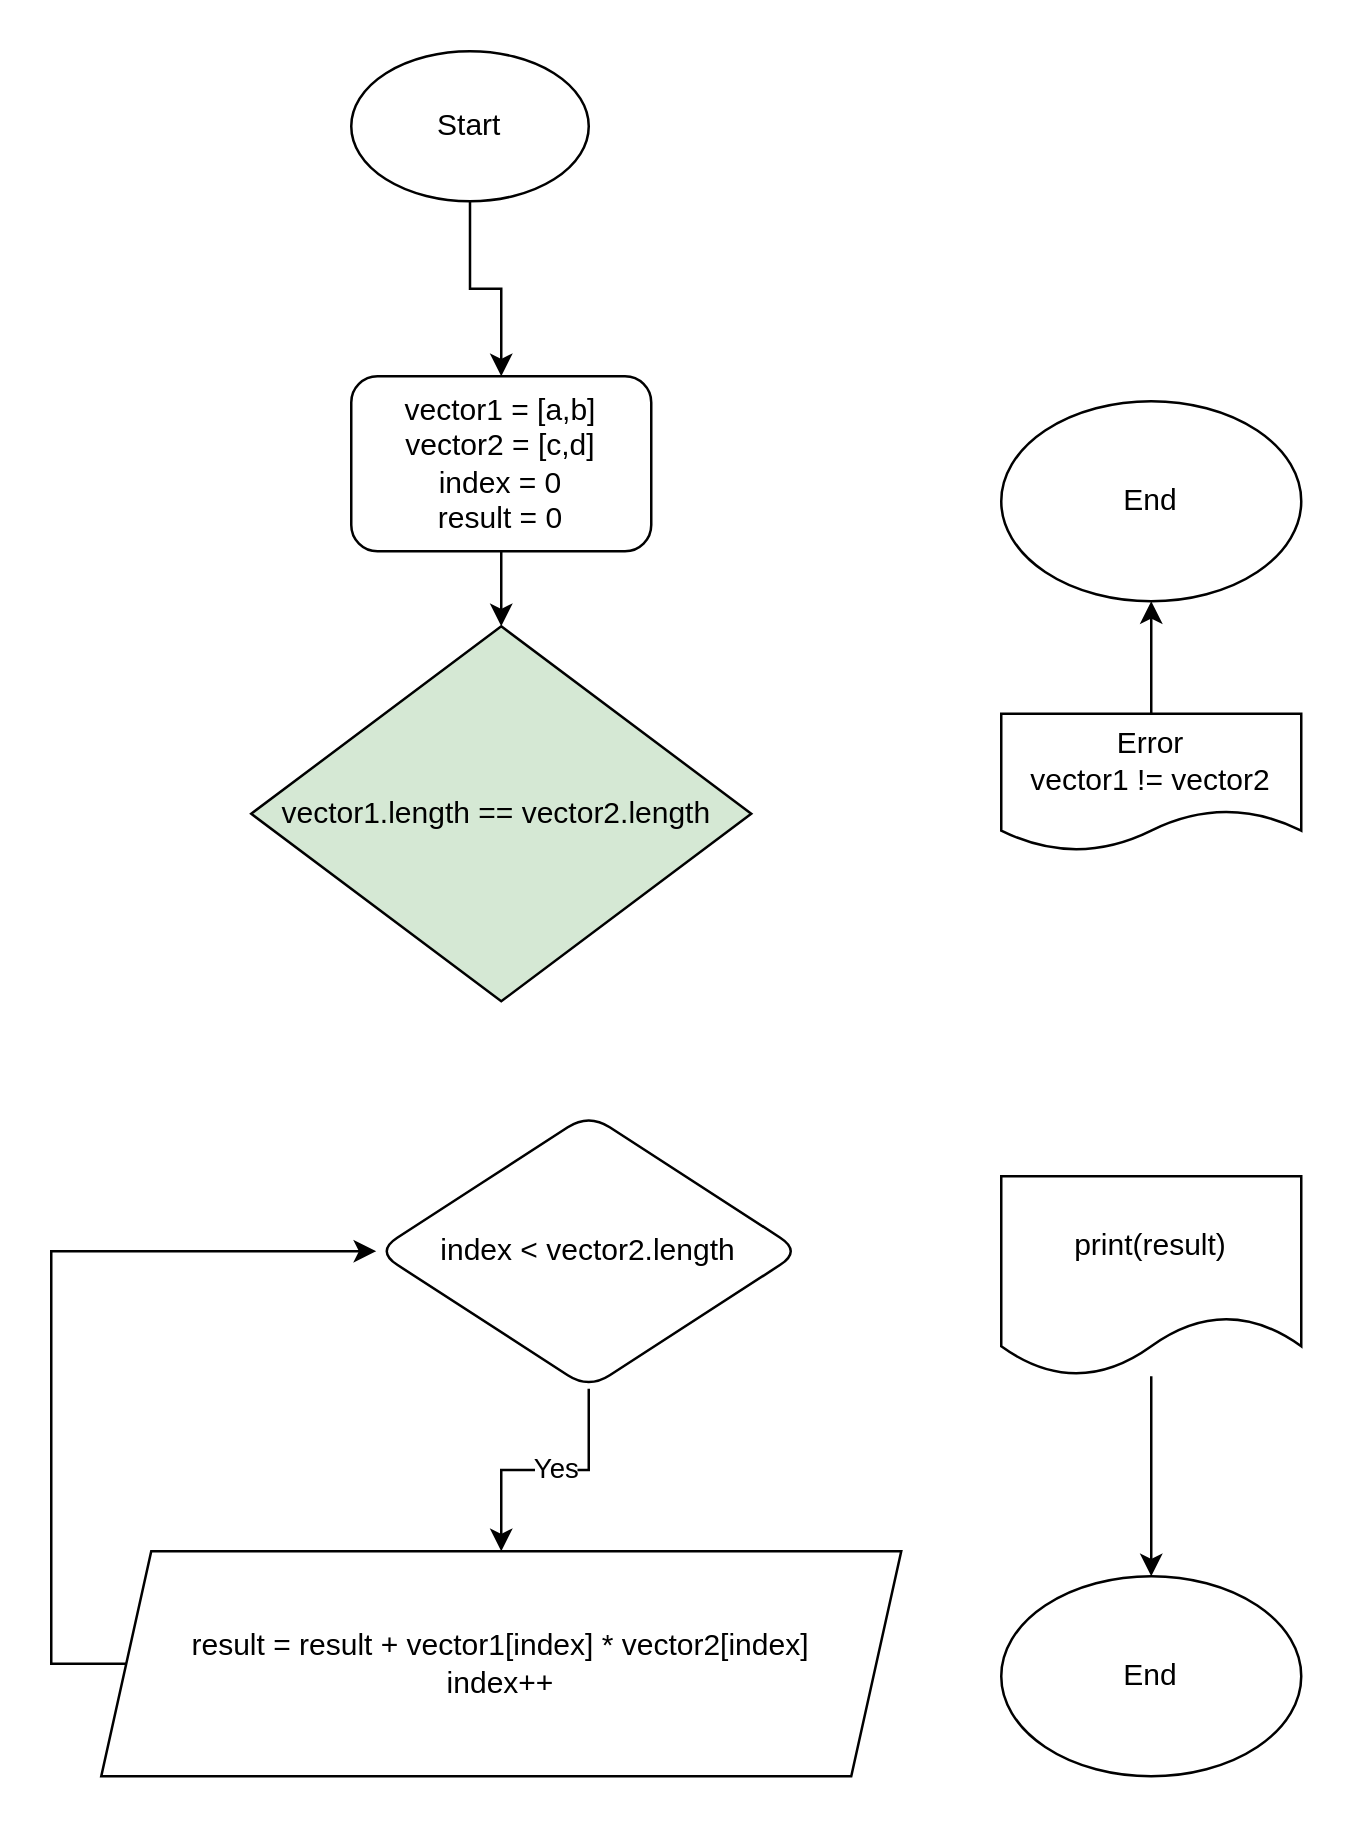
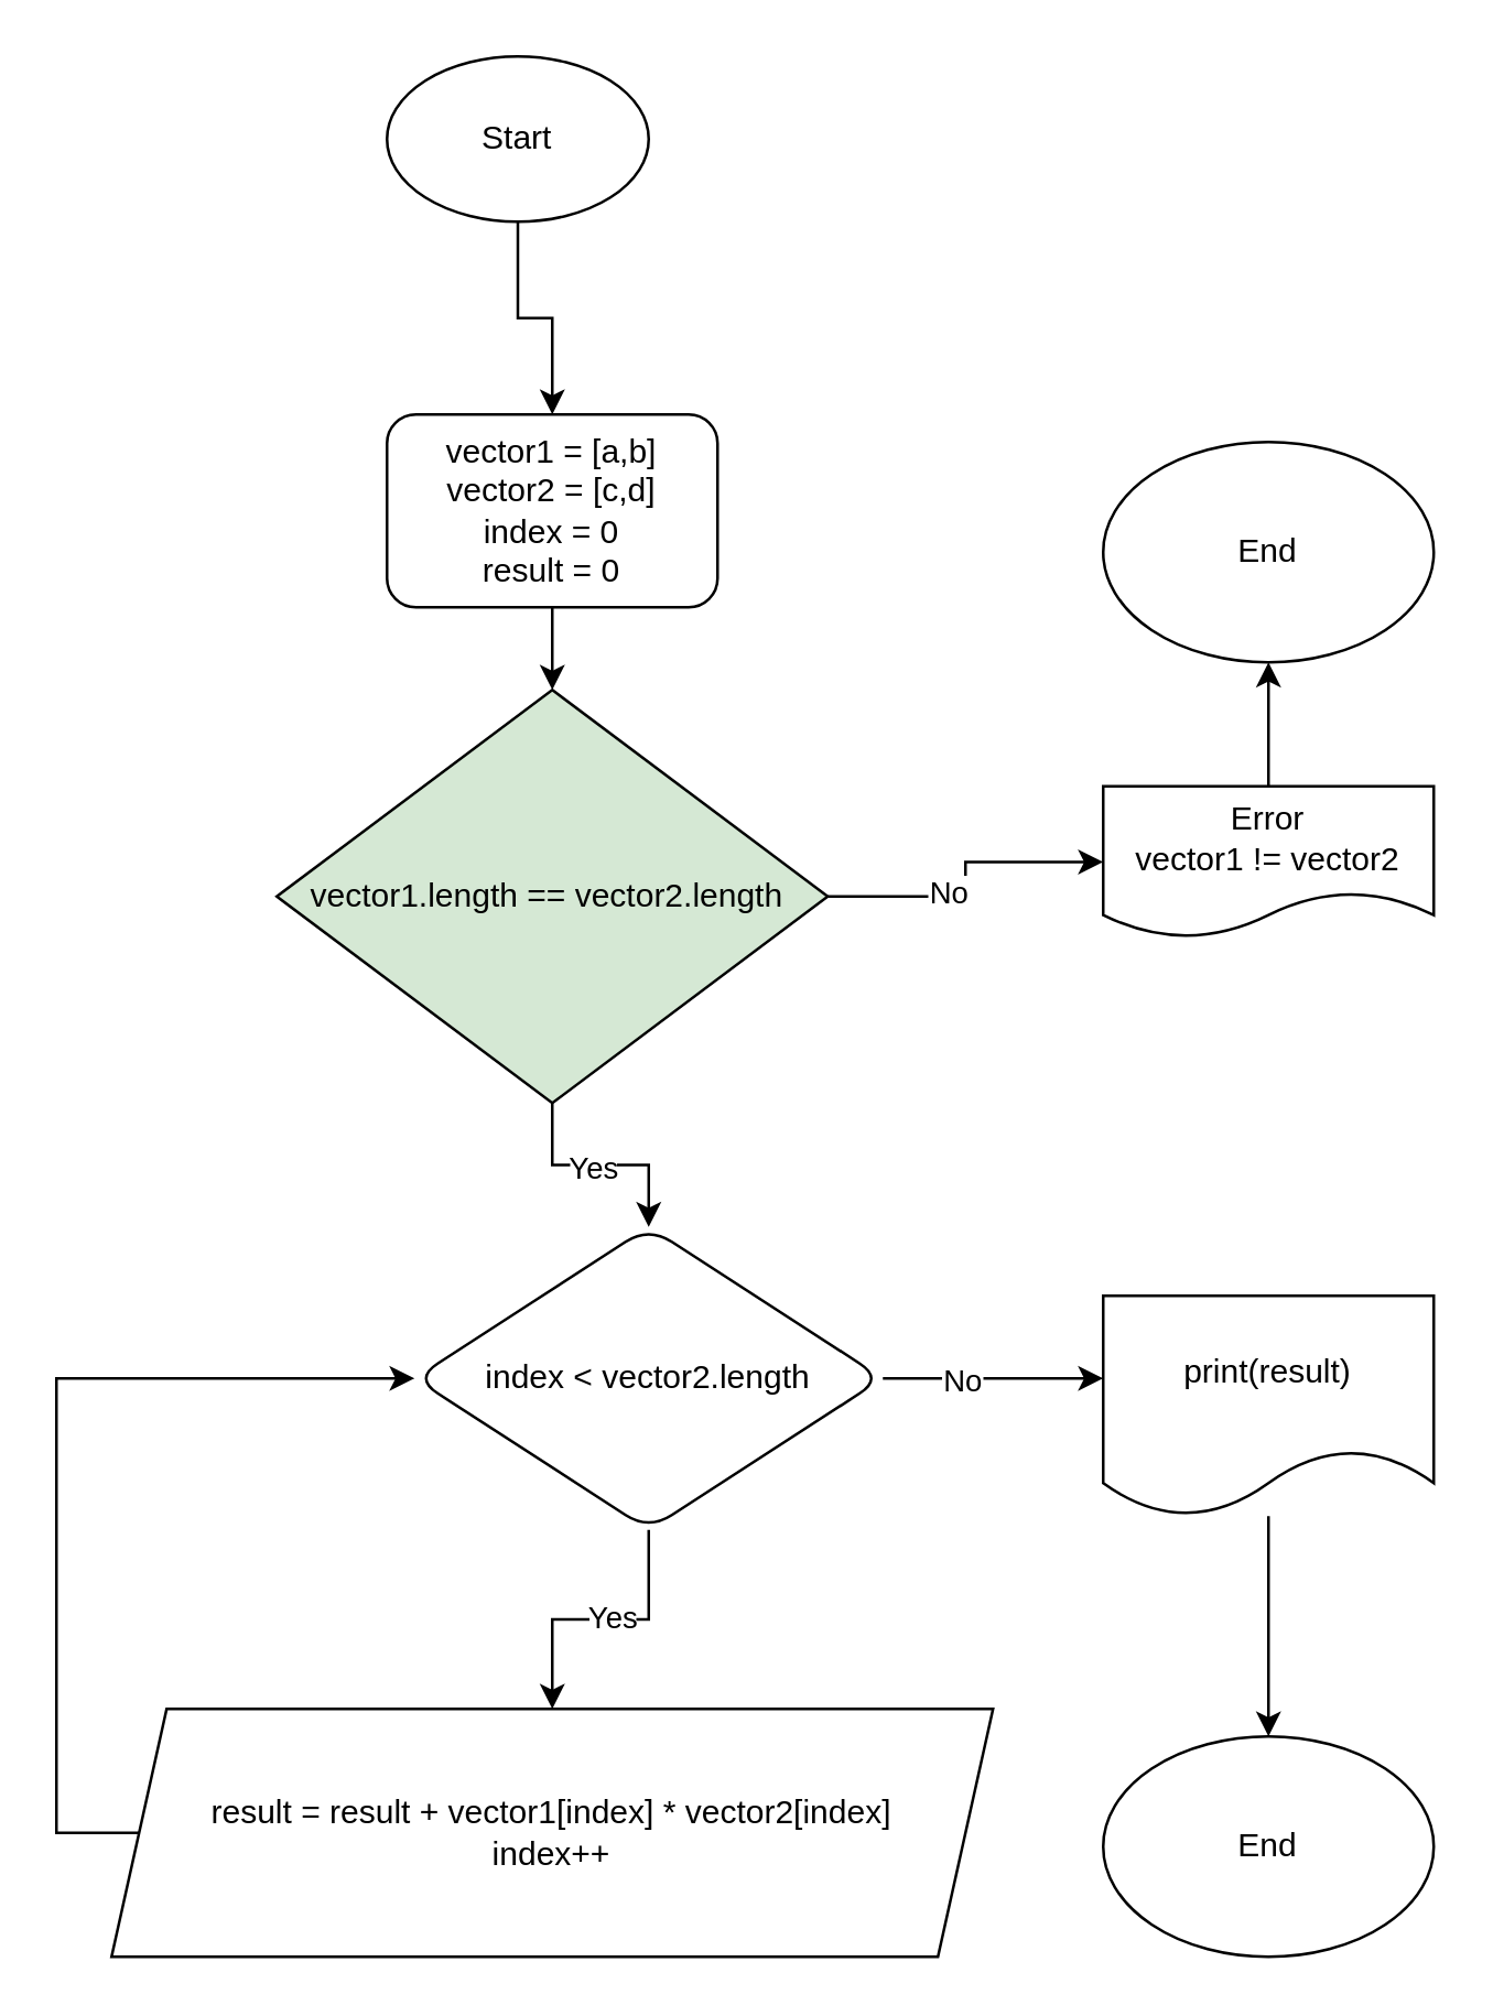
+ <mxCell id="16" style="edgeStyle=orthogonalEdgeStyle;rounded=0;orthogonalLoop=1;jettySize=auto;html=1;exitX=1;exitY=0.5;exitDx=0;exitDy=0;" edge="1" parent="1" source="20" target="22"><mxGeometry relative="1" as="geometry" /></mxCell>
+ <mxCell id="17" value="No" style="edgeLabel;html=1;align=center;verticalAlign=middle;resizable=0;points=[];" vertex="1" connectable="0" parent="16"><mxGeometry x="-0.24" y="2" relative="1" as="geometry"><mxPoint as="offset" /></mxGeometry></mxCell>
+ <mxCell id="18" style="edgeStyle=orthogonalEdgeStyle;rounded=0;orthogonalLoop=1;jettySize=auto;html=1;exitX=0.5;exitY=1;exitDx=0;exitDy=0;entryX=0.5;entryY=0;entryDx=0;entryDy=0;" edge="1" parent="1" source="20" target="10"><mxGeometry relative="1" as="geometry" /></mxCell>
+ <mxCell id="19" value="Yes" style="edgeLabel;html=1;align=center;verticalAlign=middle;resizable=0;points=[];" vertex="1" connectable="0" parent="18"><mxGeometry x="-0.08" y="-1" relative="1" as="geometry"><mxPoint as="offset" /></mxGeometry></mxCell>
+ <mxCell id="8" style="edgeStyle=orthogonalEdgeStyle;rounded=0;orthogonalLoop=1;jettySize=auto;html=1;exitX=1;exitY=0.5;exitDx=0;exitDy=0;entryX=0;entryY=0.375;entryDx=0;entryDy=0;entryPerimeter=0;" edge="1" parent="1" source="10" target="14"><mxGeometry relative="1" as="geometry" /></mxCell>
+ <mxCell id="9" value="No" style="edgeLabel;html=1;align=center;verticalAlign=middle;resizable=0;points=[];" vertex="1" connectable="0" parent="8"><mxGeometry x="-0.312" relative="1" as="geometry"><mxPoint as="offset" /></mxGeometry></mxCell>
